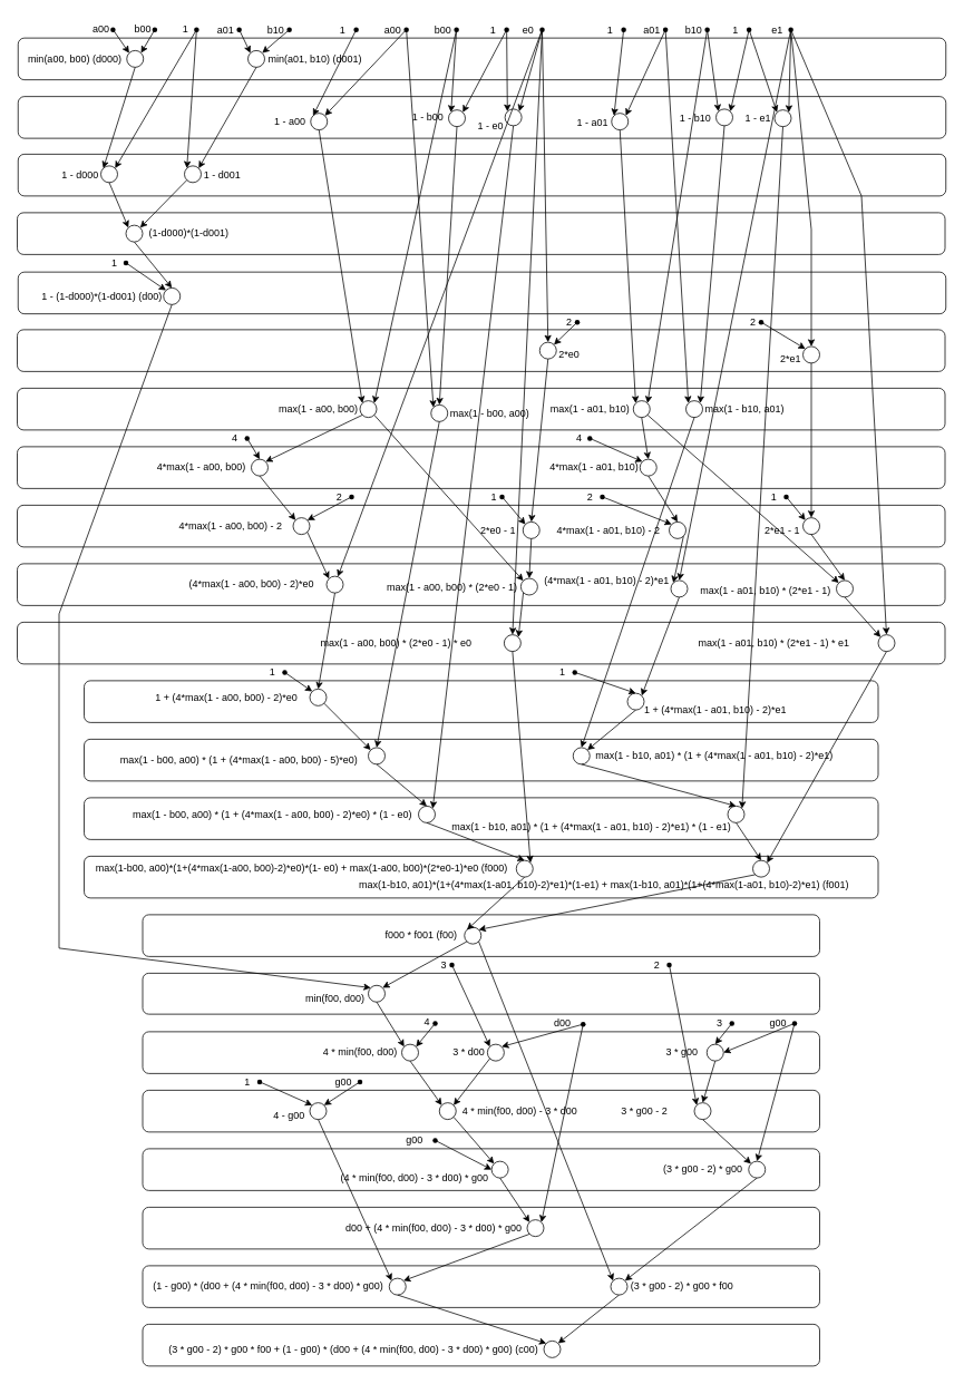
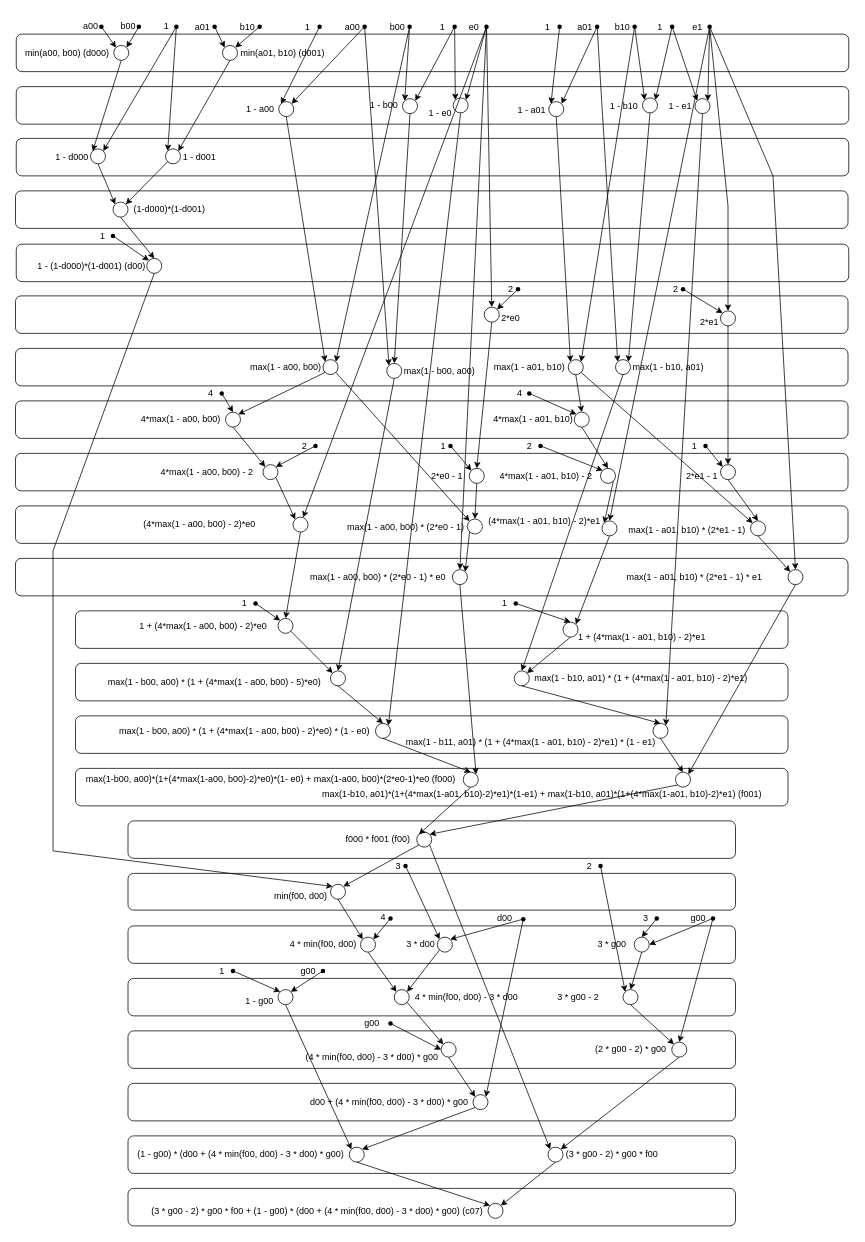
- <mxCell id="274" value="(4*max(1 - a00, b00)&amp;nbsp;- 2)*e0" style="text;html=1;align=center;verticalAlign=middle;resizable=0;points=[];autosize=1;strokeColor=none;fillColor=none;" parent="1" vertex="1"><mxGeometry x="215" y="684" width="170" height="30" as="geometry" /></mxCell>
+ <mxCell id="274" value="(4*max(1 - a00, b00)&amp;nbsp;- 2)*e0" style="text;html=1;align=center;verticalAlign=middle;resizable=0;points=[];autosize=1;strokeColor=none;fillColor=none;" parent="1" vertex="1"><mxGeometry x="180" y="684" width="170" height="30" as="geometry" /></mxCell>
- <mxCell id="280" value="max(1 - a00, b00) * (2*e0 - 1) * e0" style="text;html=1;align=center;verticalAlign=middle;resizable=0;points=[];autosize=1;strokeColor=none;fillColor=none;" parent="1" vertex="1"><mxGeometry x="372.5" y="754" width="200" height="30" as="geometry" /></mxCell>
+ <mxCell id="280" value="max(1 - a00, b00) * (2*e0 - 1) * e0" style="text;html=1;align=center;verticalAlign=middle;resizable=0;points=[];autosize=1;strokeColor=none;fillColor=none;" parent="1" vertex="1"><mxGeometry x="402.5" y="754" width="200" height="30" as="geometry" /></mxCell>
- <mxCell id="286" value="&amp;nbsp;max(1 - b10, a01)&amp;nbsp;* (1 + (4*max(1 - a01, b10) - 2)*e1) * (1 - e1)" style="text;html=1;align=center;verticalAlign=middle;resizable=0;points=[];autosize=1;strokeColor=none;fillColor=none;" parent="1" vertex="1"><mxGeometry x="525" y="974" width="360" height="30" as="geometry" /></mxCell>
+ <mxCell id="286" value="&amp;nbsp;max(1 - b11, a01)&amp;nbsp;* (1 + (4*max(1 - a01, b10) - 2)*e1) * (1 - e1)" style="text;html=1;align=center;verticalAlign=middle;resizable=0;points=[];autosize=1;strokeColor=none;fillColor=none;" parent="1" vertex="1"><mxGeometry x="525" y="974" width="360" height="30" as="geometry" /></mxCell>
- <mxCell id="295" value="4 - g00" style="text;html=1;align=center;verticalAlign=middle;resizable=0;points=[];autosize=1;strokeColor=none;fillColor=none;" parent="1" vertex="1"><mxGeometry x="315" y="1319" width="60" height="30" as="geometry" /></mxCell>
+ <mxCell id="295" value="1 - g00" style="text;html=1;align=center;verticalAlign=middle;resizable=0;points=[];autosize=1;strokeColor=none;fillColor=none;" parent="1" vertex="1"><mxGeometry x="315" y="1319" width="60" height="30" as="geometry" /></mxCell>
- <mxCell id="300" value="(3 * g00 - 2) * g00" style="text;html=1;align=center;verticalAlign=middle;resizable=0;points=[];autosize=1;strokeColor=none;fillColor=none;" parent="1" vertex="1"><mxGeometry x="780" y="1384" width="120" height="30" as="geometry" /></mxCell>
+ <mxCell id="300" value="(2 * g00 - 2) * g00" style="text;html=1;align=center;verticalAlign=middle;resizable=0;points=[];autosize=1;strokeColor=none;fillColor=none;" parent="1" vertex="1"><mxGeometry x="780" y="1384" width="120" height="30" as="geometry" /></mxCell>
- <mxCell id="302" value="(3 * g00 - 2) * g00 * f00 + (1 - g00) * (d00 + (4 * min(f00, d00)&amp;nbsp;- 3 * d00) * g00) (c00)" style="text;html=1;align=center;verticalAlign=middle;resizable=0;points=[];autosize=1;strokeColor=none;fillColor=none;" parent="1" vertex="1"><mxGeometry x="187" y="1599" width="470" height="30" as="geometry" /></mxCell>
+ <mxCell id="302" value="(3 * g00 - 2) * g00 * f00 + (1 - g00) * (d00 + (4 * min(f00, d00)&amp;nbsp;- 3 * d00) * g00) (c07)" style="text;html=1;align=center;verticalAlign=middle;resizable=0;points=[];autosize=1;strokeColor=none;fillColor=none;" parent="1" vertex="1"><mxGeometry x="187" y="1599" width="470" height="30" as="geometry" /></mxCell>
